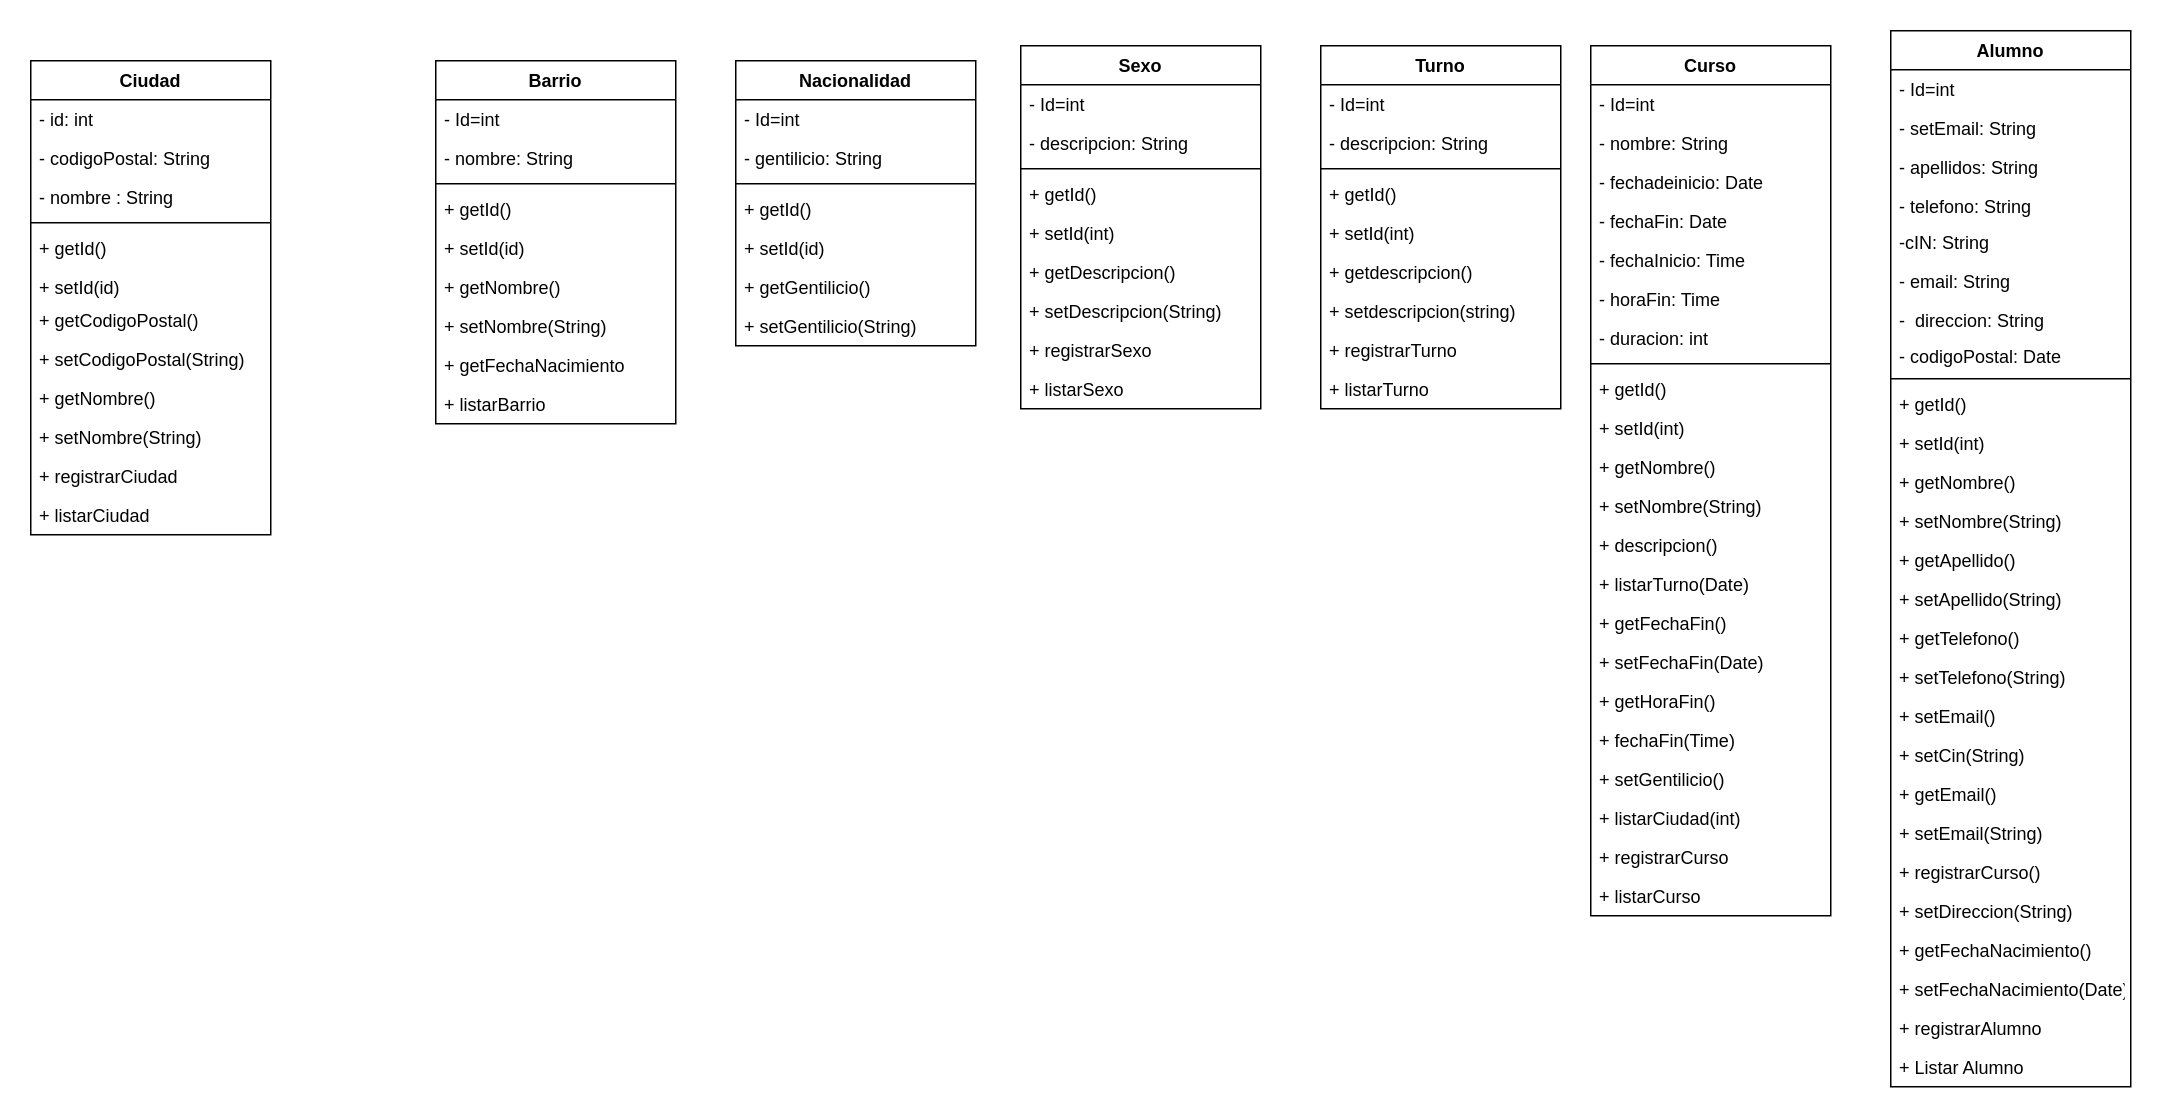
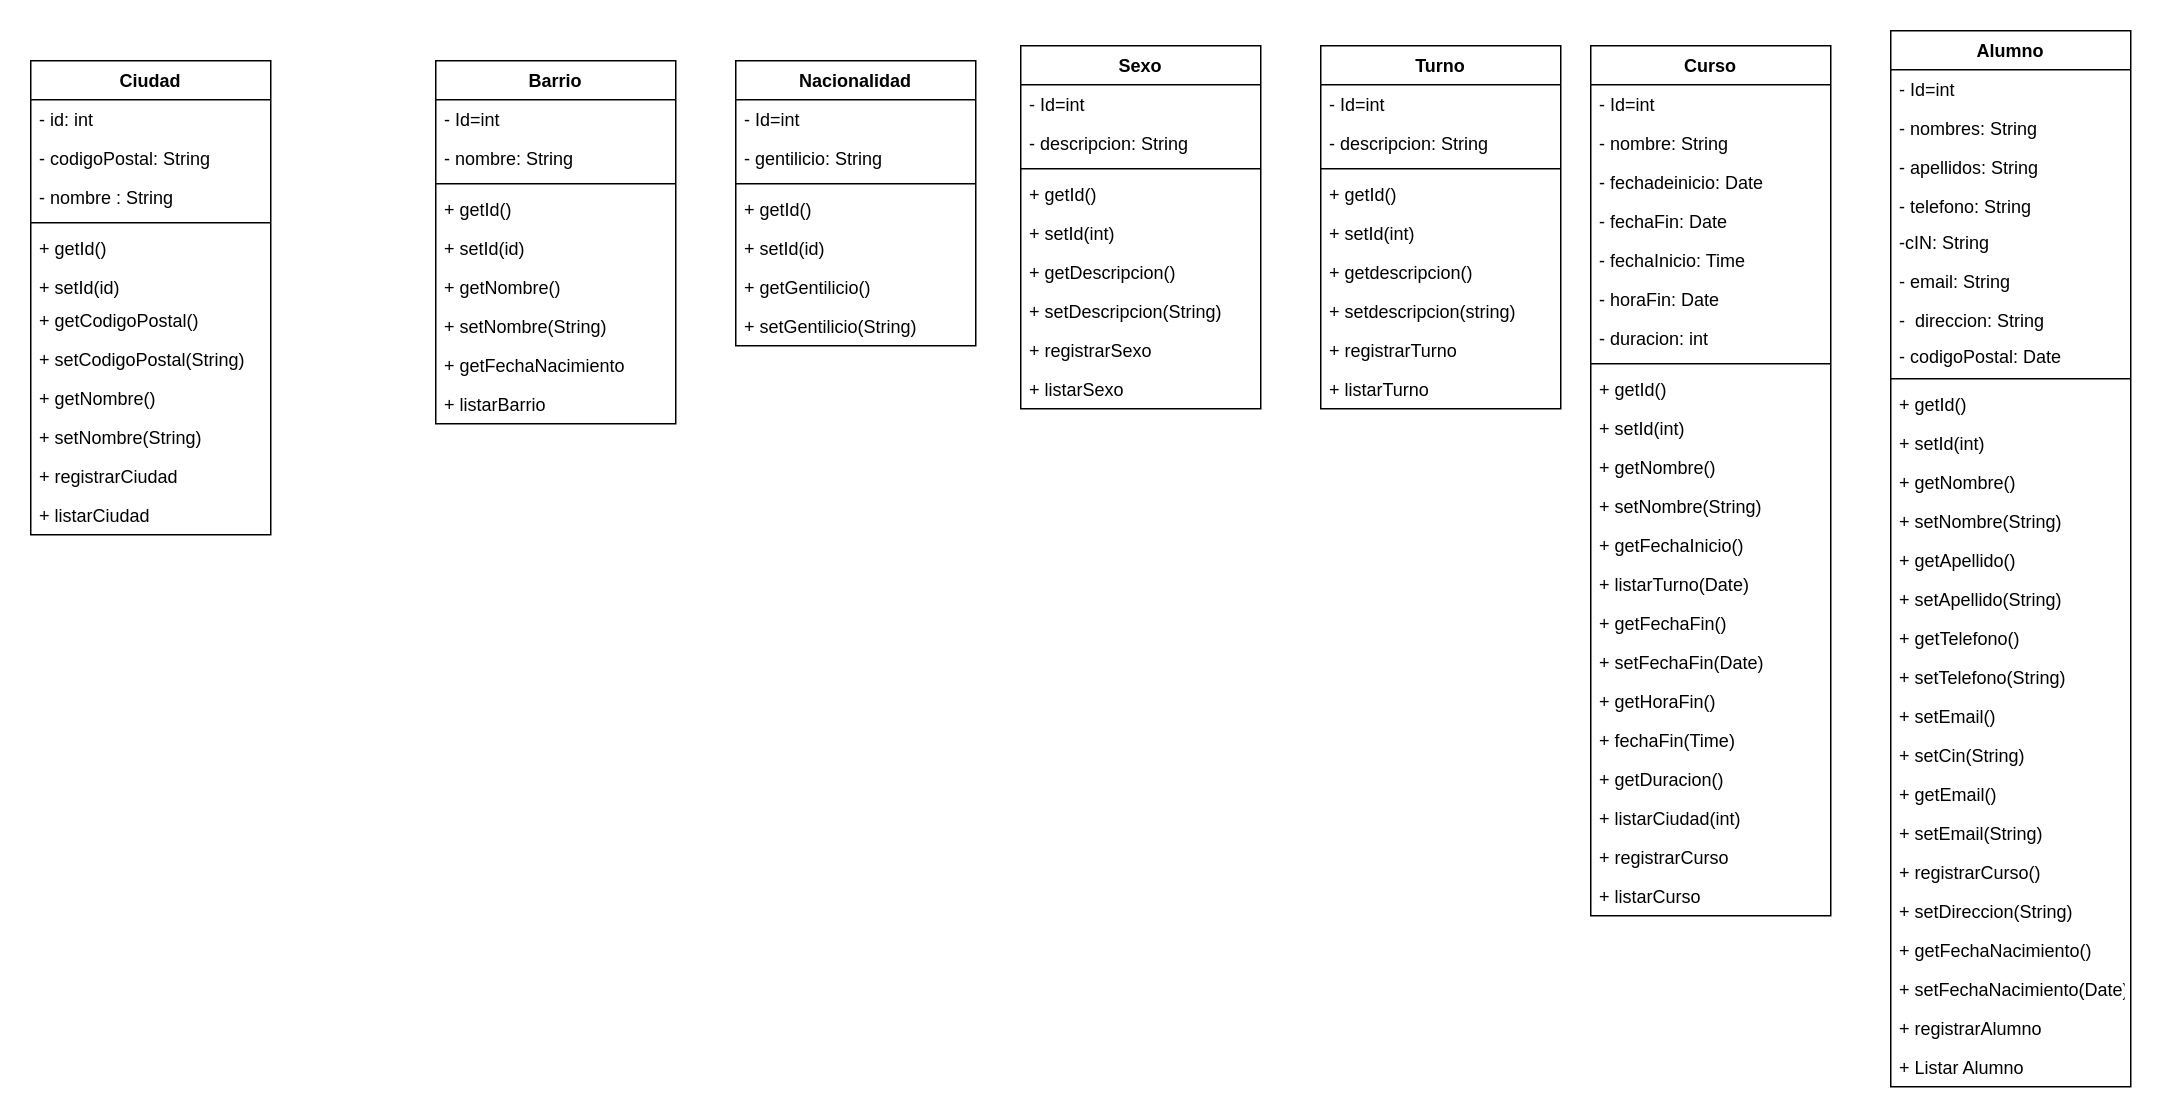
- <mxCell id="78" value="- setEmail: String" style="text;strokeColor=none;fillColor=none;align=left;verticalAlign=top;spacingLeft=4;spacingRight=4;overflow=hidden;rotatable=0;points=[[0,0.5],[1,0.5]];portConstraint=eastwest;" vertex="1" parent="76"><mxGeometry y="52" width="160" height="26" as="geometry" /></mxCell>
+ <mxCell id="78" value="- nombres: String" style="text;strokeColor=none;fillColor=none;align=left;verticalAlign=top;spacingLeft=4;spacingRight=4;overflow=hidden;rotatable=0;points=[[0,0.5],[1,0.5]];portConstraint=eastwest;" vertex="1" parent="76"><mxGeometry y="52" width="160" height="26" as="geometry" /></mxCell>
- <mxCell id="59" value="- horaFin: Time " style="text;strokeColor=none;fillColor=none;align=left;verticalAlign=top;spacingLeft=4;spacingRight=4;overflow=hidden;rotatable=0;points=[[0,0.5],[1,0.5]];portConstraint=eastwest;" vertex="1" parent="53"><mxGeometry y="156" width="160" height="26" as="geometry" /></mxCell>
+ <mxCell id="59" value="- horaFin: Date " style="text;strokeColor=none;fillColor=none;align=left;verticalAlign=top;spacingLeft=4;spacingRight=4;overflow=hidden;rotatable=0;points=[[0,0.5],[1,0.5]];portConstraint=eastwest;" vertex="1" parent="53"><mxGeometry y="156" width="160" height="26" as="geometry" /></mxCell>
- <mxCell id="66" value="+ descripcion()" style="text;strokeColor=none;fillColor=none;align=left;verticalAlign=top;spacingLeft=4;spacingRight=4;overflow=hidden;rotatable=0;points=[[0,0.5],[1,0.5]];portConstraint=eastwest;" vertex="1" parent="53"><mxGeometry y="320" width="160" height="26" as="geometry" /></mxCell>
+ <mxCell id="66" value="+ getFechaInicio()" style="text;strokeColor=none;fillColor=none;align=left;verticalAlign=top;spacingLeft=4;spacingRight=4;overflow=hidden;rotatable=0;points=[[0,0.5],[1,0.5]];portConstraint=eastwest;" vertex="1" parent="53"><mxGeometry y="320" width="160" height="26" as="geometry" /></mxCell>
- <mxCell id="72" value="+ setGentilicio()" style="text;strokeColor=none;fillColor=none;align=left;verticalAlign=top;spacingLeft=4;spacingRight=4;overflow=hidden;rotatable=0;points=[[0,0.5],[1,0.5]];portConstraint=eastwest;" vertex="1" parent="53"><mxGeometry y="476" width="160" height="26" as="geometry" /></mxCell>
+ <mxCell id="72" value="+ getDuracion()" style="text;strokeColor=none;fillColor=none;align=left;verticalAlign=top;spacingLeft=4;spacingRight=4;overflow=hidden;rotatable=0;points=[[0,0.5],[1,0.5]];portConstraint=eastwest;" vertex="1" parent="53"><mxGeometry y="476" width="160" height="26" as="geometry" /></mxCell>
